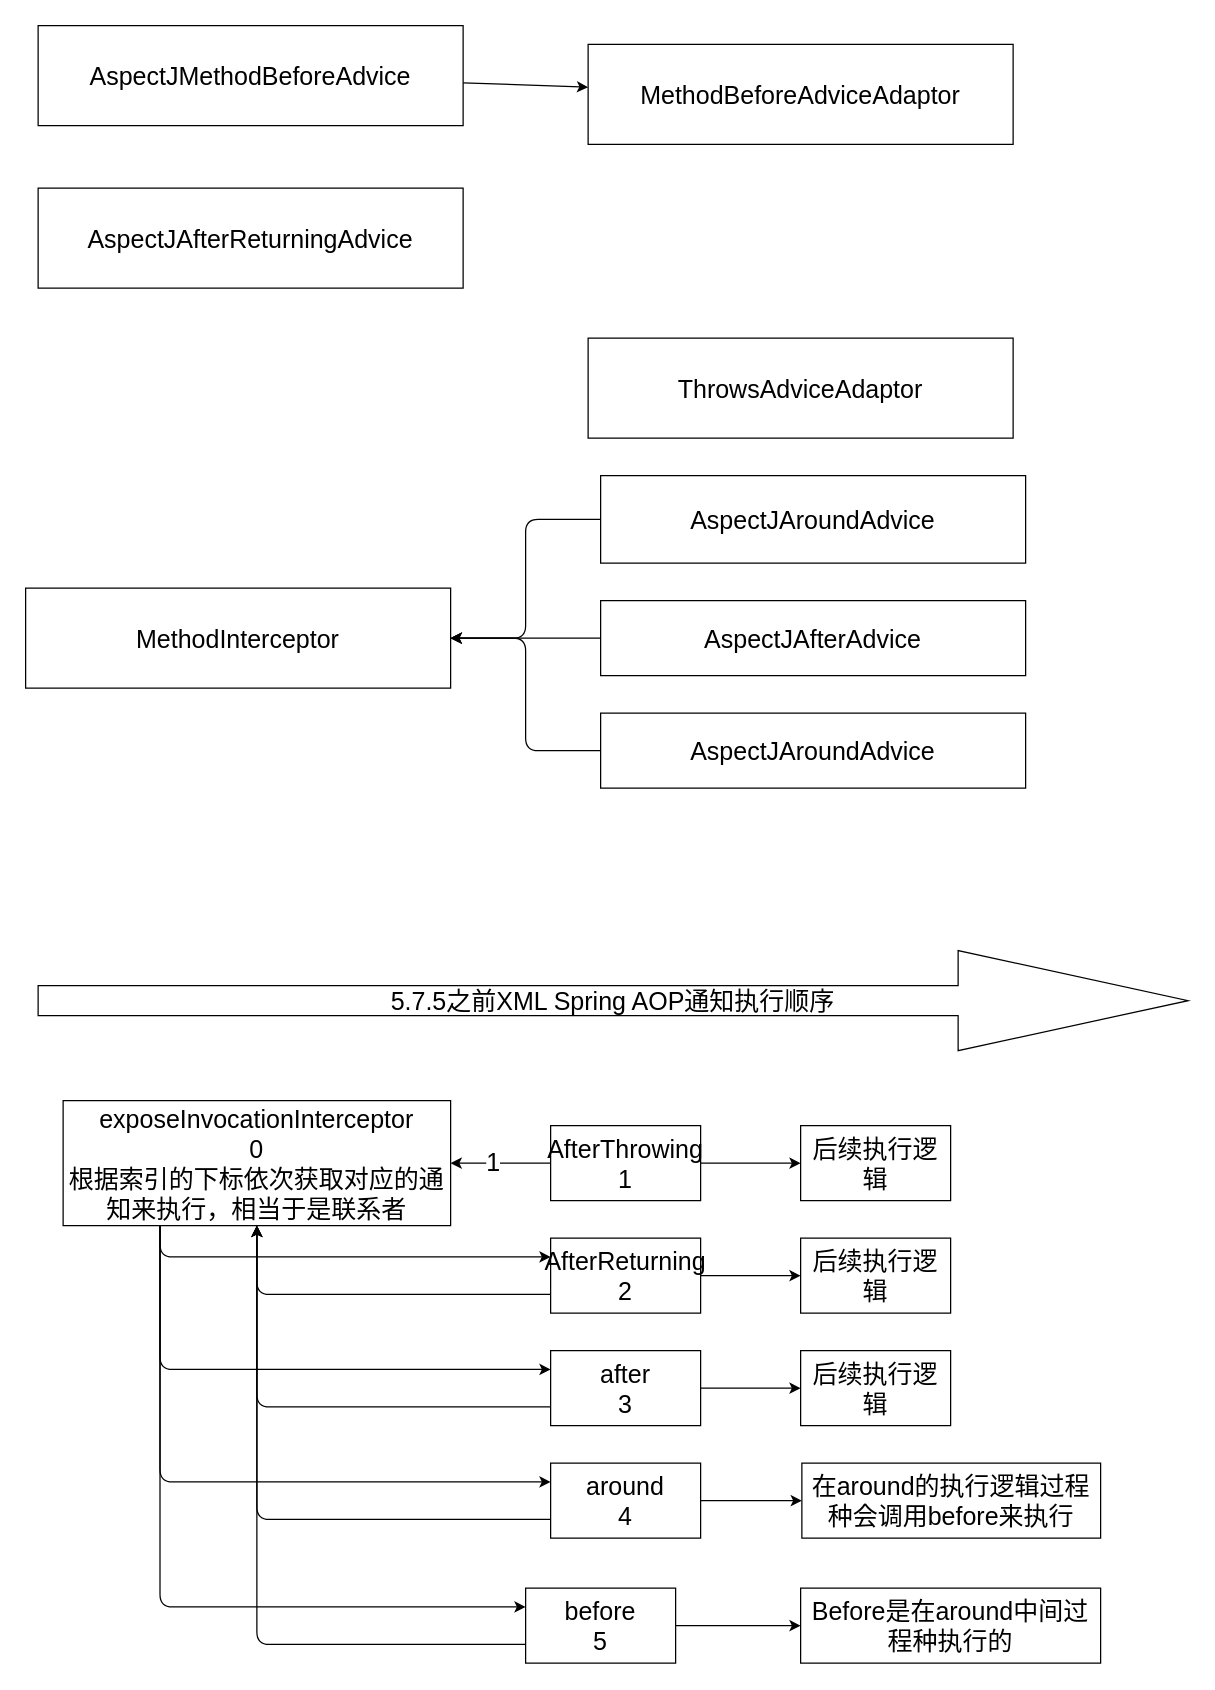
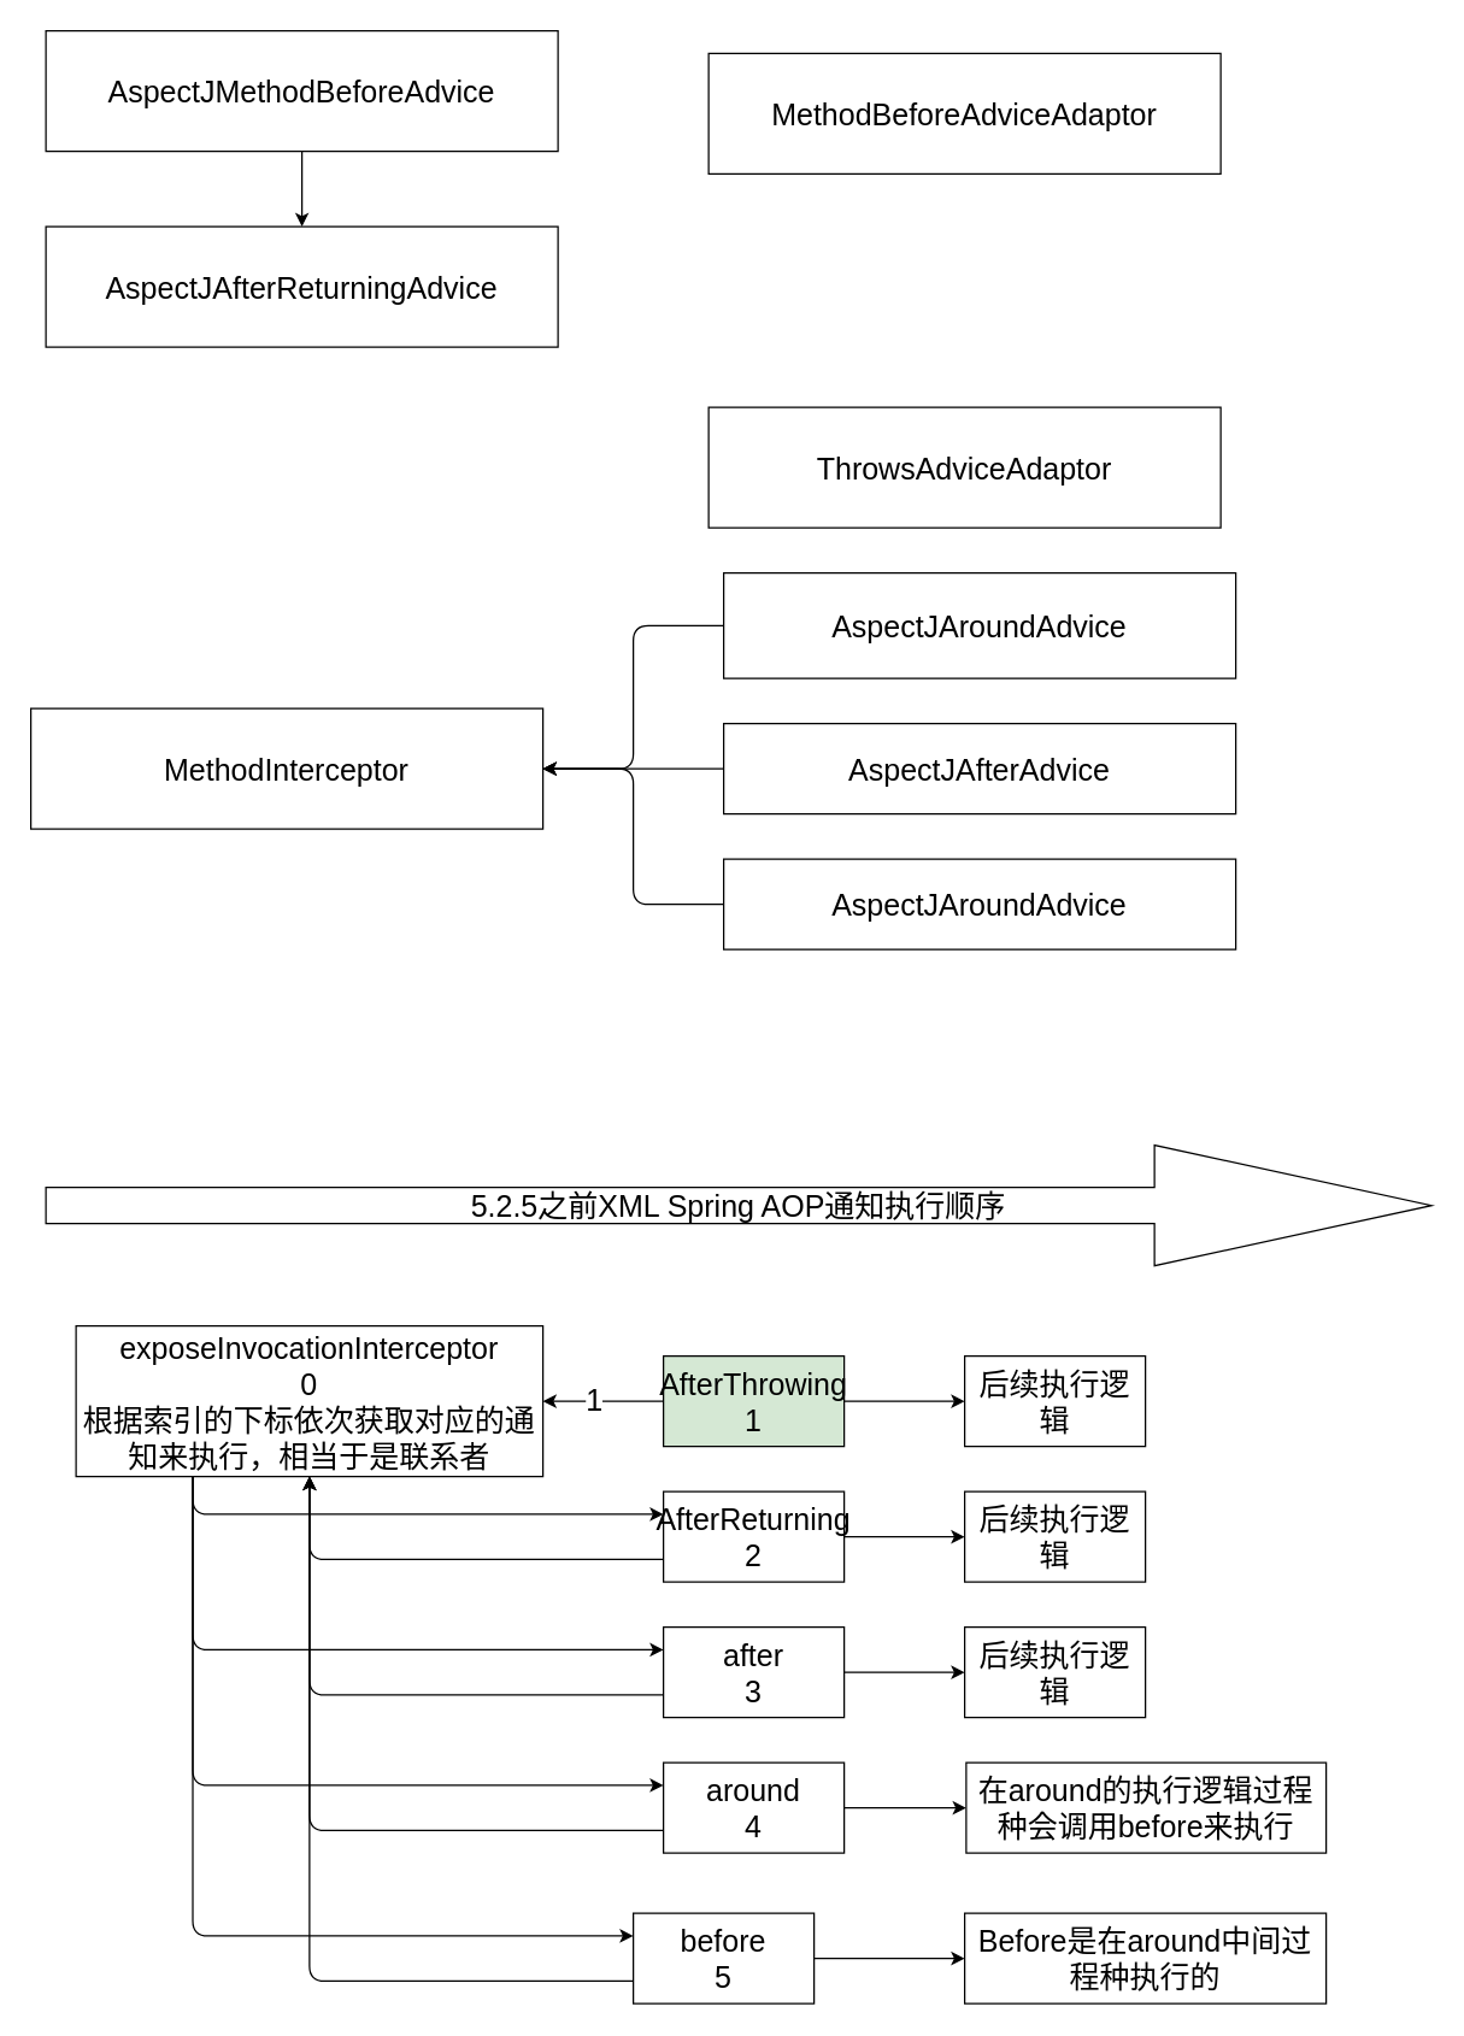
- <mxCell id="11" value="" style="edgeStyle=none;html=1;fontSize=20;" edge="1" parent="1" source="12" target="2"><mxGeometry relative="1" as="geometry" /></mxCell>
+ <mxCell id="11" value="" style="edgeStyle=none;html=1;fontSize=20;" edge="1" parent="1" source="12" target="13"><mxGeometry relative="1" as="geometry" /></mxCell>
- <mxCell id="26" value="5.7.5之前XML Spring AOP通知执行顺序" style="shape=singleArrow;whiteSpace=wrap;html=1;fontSize=20;" vertex="1" parent="1"><mxGeometry x="30" y="760" width="920" height="80" as="geometry" /></mxCell>
+ <mxCell id="26" value="5.2.5之前XML Spring AOP通知执行顺序" style="shape=singleArrow;whiteSpace=wrap;html=1;fontSize=20;" vertex="1" parent="1"><mxGeometry x="30" y="760" width="920" height="80" as="geometry" /></mxCell>
- <mxCell id="25" value="AfterThrowing&lt;br&gt;1" style="whiteSpace=wrap;html=1;fontSize=20;" vertex="1" parent="1"><mxGeometry x="440" y="900" width="120" height="60" as="geometry" /></mxCell>
+ <mxCell id="25" value="AfterThrowing&lt;br&gt;1" style="whiteSpace=wrap;html=1;fontSize=20;fillColor=#d5e8d4;" vertex="1" parent="1"><mxGeometry x="440" y="900" width="120" height="60" as="geometry" /></mxCell>
